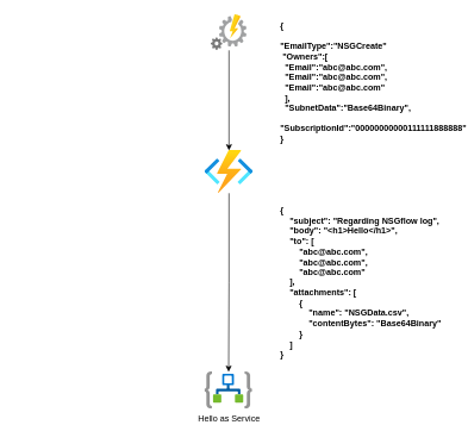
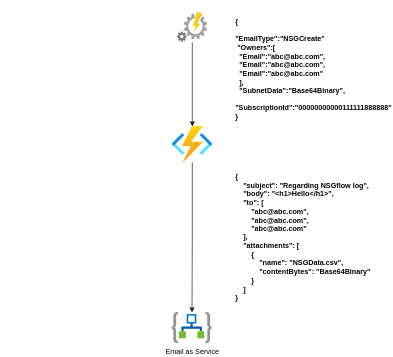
- <mxCell id="7" value="Hello as Service" style="aspect=fixed;html=1;points=[];align=center;image;fontSize=12;image=img/lib/azure2/integration/Logic_Apps.svg;" vertex="1" parent="1"><mxGeometry x="286" y="520" width="67" height="52" as="geometry" /></mxCell>
+ <mxCell id="7" value="Email as Service" style="aspect=fixed;html=1;points=[];align=center;image;fontSize=12;image=img/lib/azure2/integration/Logic_Apps.svg;" vertex="1" parent="1"><mxGeometry x="286" y="520" width="67" height="52" as="geometry" /></mxCell>
